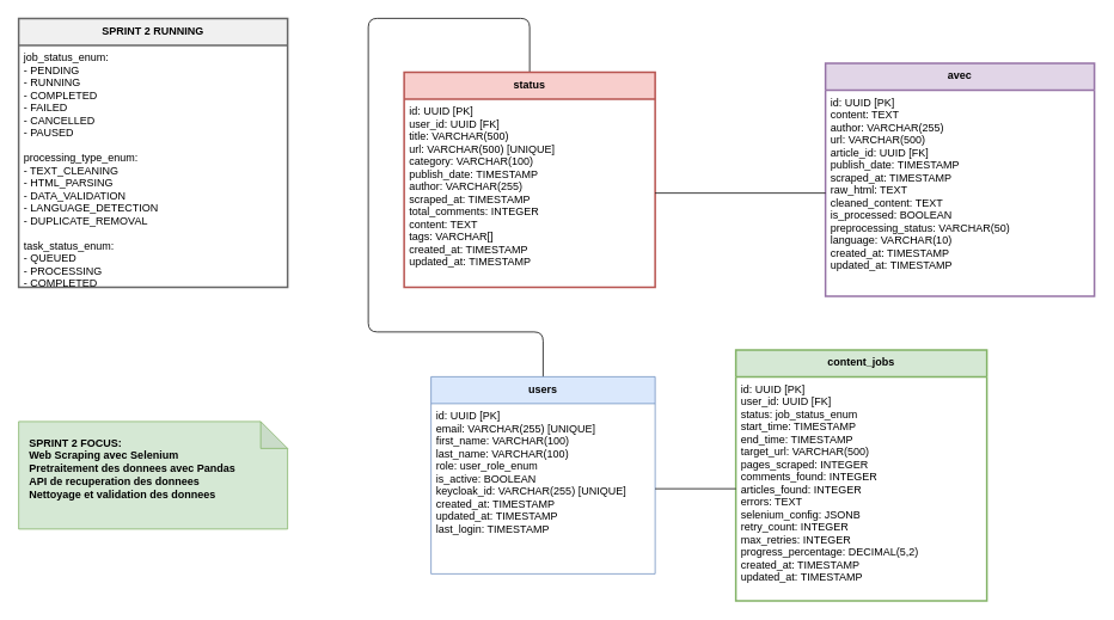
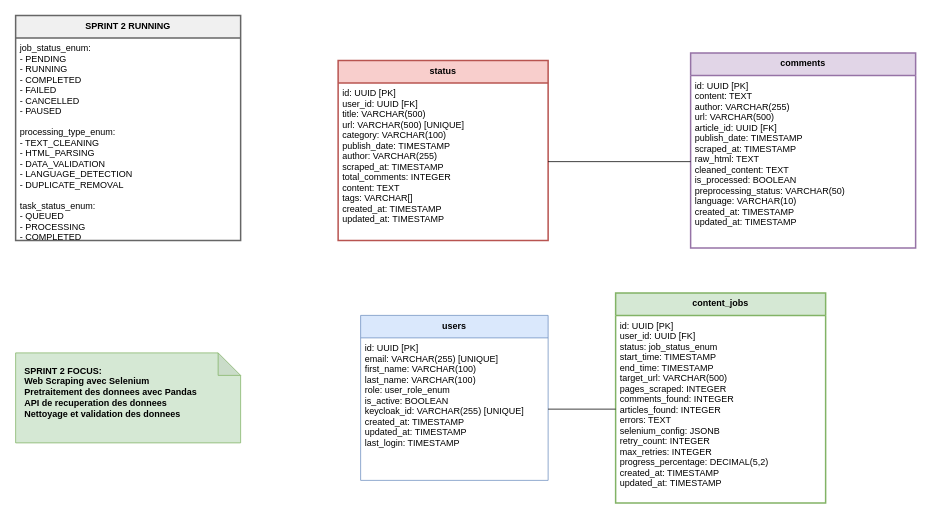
- <mxCell id="5" value="avec" style="swimlane;fontStyle=1;align=center;verticalAlign=top;childLayout=tableLayout;horizontal=1;startSize=30;horizontalStack=0;resizeParent=1;resizeLast=0;collapsible=1;marginBottom=0;rounded=0;shadow=0;strokeWidth=2;fillColor=#e1d5e7;strokeColor=#9673a6;" parent="1" vertex="1"><mxGeometry x="920" y="70" width="300" height="260" as="geometry" /></mxCell>
+ <mxCell id="5" value="comments" style="swimlane;fontStyle=1;align=center;verticalAlign=top;childLayout=tableLayout;horizontal=1;startSize=30;horizontalStack=0;resizeParent=1;resizeLast=0;collapsible=1;marginBottom=0;rounded=0;shadow=0;strokeWidth=2;fillColor=#e1d5e7;strokeColor=#9673a6;" parent="1" vertex="1"><mxGeometry x="920" y="70" width="300" height="260" as="geometry" /></mxCell>
- <mxCell id="2" style="edgeStyle=orthogonalEdgeStyle;html=1;exitX=0.5;exitY=0;exitDx=0;exitDy=0;endArrow=none;endFill=0;" edge="1" parent="1" source="3" target="13"><mxGeometry relative="1" as="geometry"><Array as="points"><mxPoint x="590" y="20" /><mxPoint x="410" y="20" /><mxPoint x="410" y="370" /><mxPoint x="605" y="370" /></Array></mxGeometry></mxCell>
